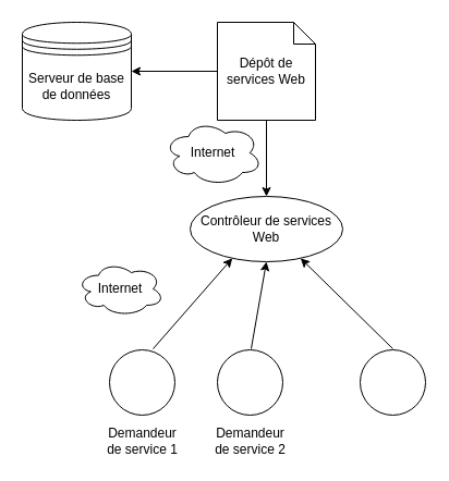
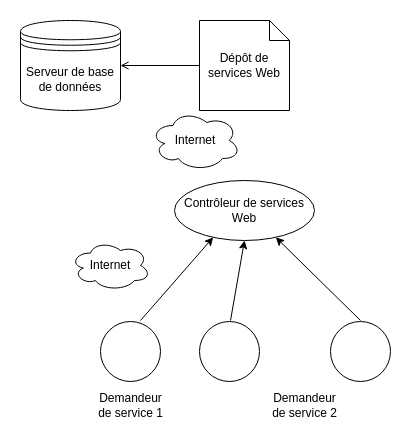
- <mxCell id="5" value="" style="endArrow=classic;html=1;rounded=0;entryX=1;entryY=0.5;entryDx=0;entryDy=0;exitX=0;exitY=0.5;exitDx=0;exitDy=0;exitPerimeter=0;" edge="1" parent="1" source="4" target="3"><mxGeometry width="50" height="50" relative="1" as="geometry"><mxPoint x="220" y="280" as="sourcePoint" /><mxPoint x="270" y="230" as="targetPoint" /></mxGeometry></mxCell>
+ <mxCell id="5" value="" style="endArrow=open;html=1;rounded=0;entryX=1;entryY=0.5;entryDx=0;entryDy=0;exitX=0;exitY=0.5;exitDx=0;exitDy=0;exitPerimeter=0;" edge="1" parent="1" source="4" target="3"><mxGeometry width="50" height="50" relative="1" as="geometry"><mxPoint x="220" y="280" as="sourcePoint" /><mxPoint x="270" y="230" as="targetPoint" /></mxGeometry></mxCell>
- <mxCell id="6" value="" style="endArrow=classic;html=1;rounded=0;entryX=0.5;entryY=0;entryDx=0;entryDy=0;exitX=0.5;exitY=1;exitDx=0;exitDy=0;exitPerimeter=0;" edge="1" parent="1" source="4" target="2"><mxGeometry width="50" height="50" relative="1" as="geometry"><mxPoint x="220" y="280" as="sourcePoint" /><mxPoint x="270" y="230" as="targetPoint" /></mxGeometry></mxCell>
- <mxCell id="12" value="&lt;div&gt;Demandeur &lt;br&gt;&lt;/div&gt;&lt;div&gt;de service 2&lt;br&gt;&lt;/div&gt;" style="text;html=1;align=center;verticalAlign=middle;resizable=0;points=[];autosize=1;strokeColor=none;fillColor=none;" vertex="1" parent="1"><mxGeometry x="189" y="390" width="80" height="30" as="geometry" /></mxCell>
+ <mxCell id="12" value="&lt;div&gt;Demandeur &lt;br&gt;&lt;/div&gt;&lt;div&gt;de service 2&lt;br&gt;&lt;/div&gt;" style="text;html=1;align=center;verticalAlign=middle;resizable=0;points=[];autosize=1;strokeColor=none;fillColor=none;" vertex="1" parent="1"><mxGeometry x="264" y="390" width="80" height="30" as="geometry" /></mxCell>
